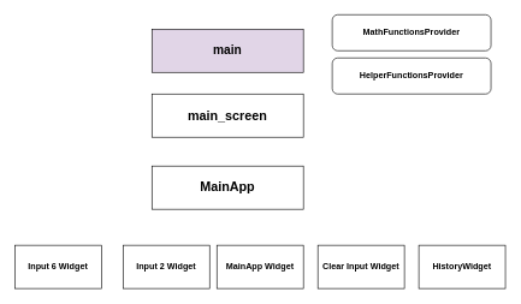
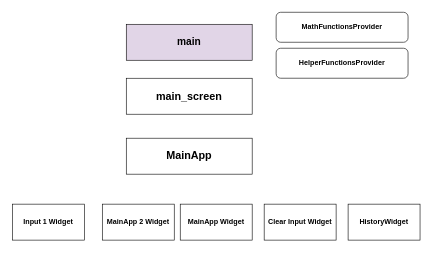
- <mxCell id="7" value="Input 6 Widget" style="rounded=0;whiteSpace=wrap;html=1;fontStyle=1" vertex="1" parent="1"><mxGeometry x="20" y="340" width="120" height="60" as="geometry" /></mxCell>
+ <mxCell id="7" value="Input 1 Widget" style="rounded=0;whiteSpace=wrap;html=1;fontStyle=1" vertex="1" parent="1"><mxGeometry x="20" y="340" width="120" height="60" as="geometry" /></mxCell>
- <mxCell id="8" value="Input 2 Widget" style="rounded=0;whiteSpace=wrap;html=1;fontStyle=1" vertex="1" parent="1"><mxGeometry x="170" y="340" width="120" height="60" as="geometry" /></mxCell>
+ <mxCell id="8" value="MainApp 2 Widget" style="rounded=0;whiteSpace=wrap;html=1;fontStyle=1" vertex="1" parent="1"><mxGeometry x="170" y="340" width="120" height="60" as="geometry" /></mxCell>
